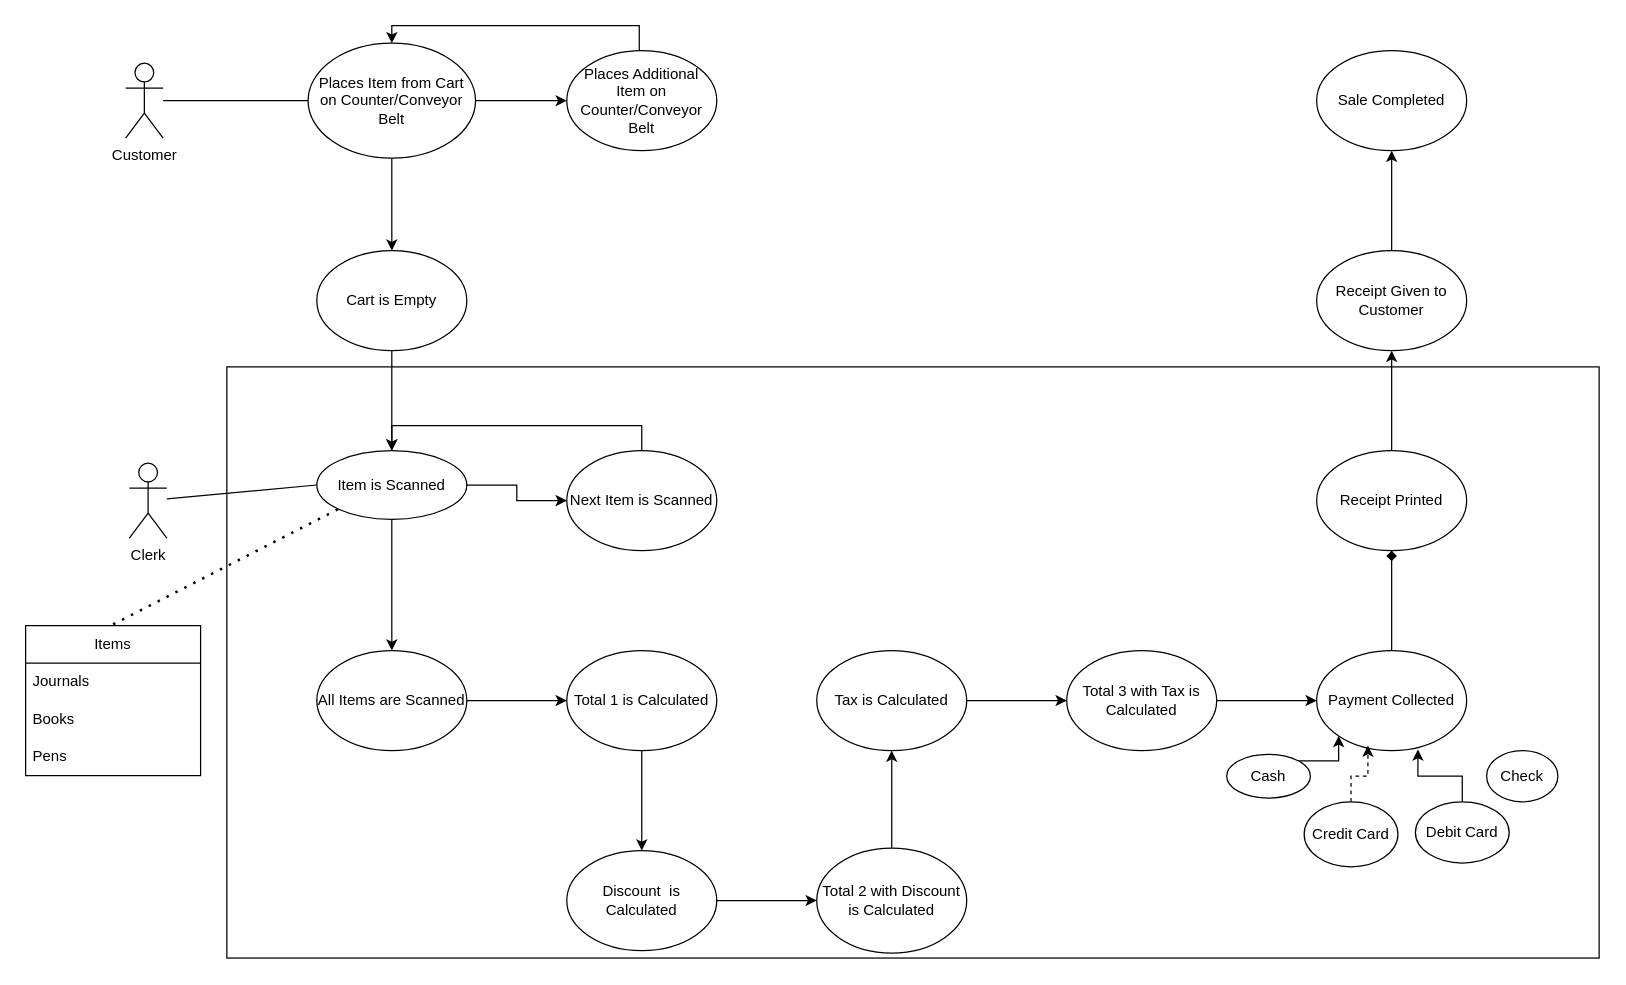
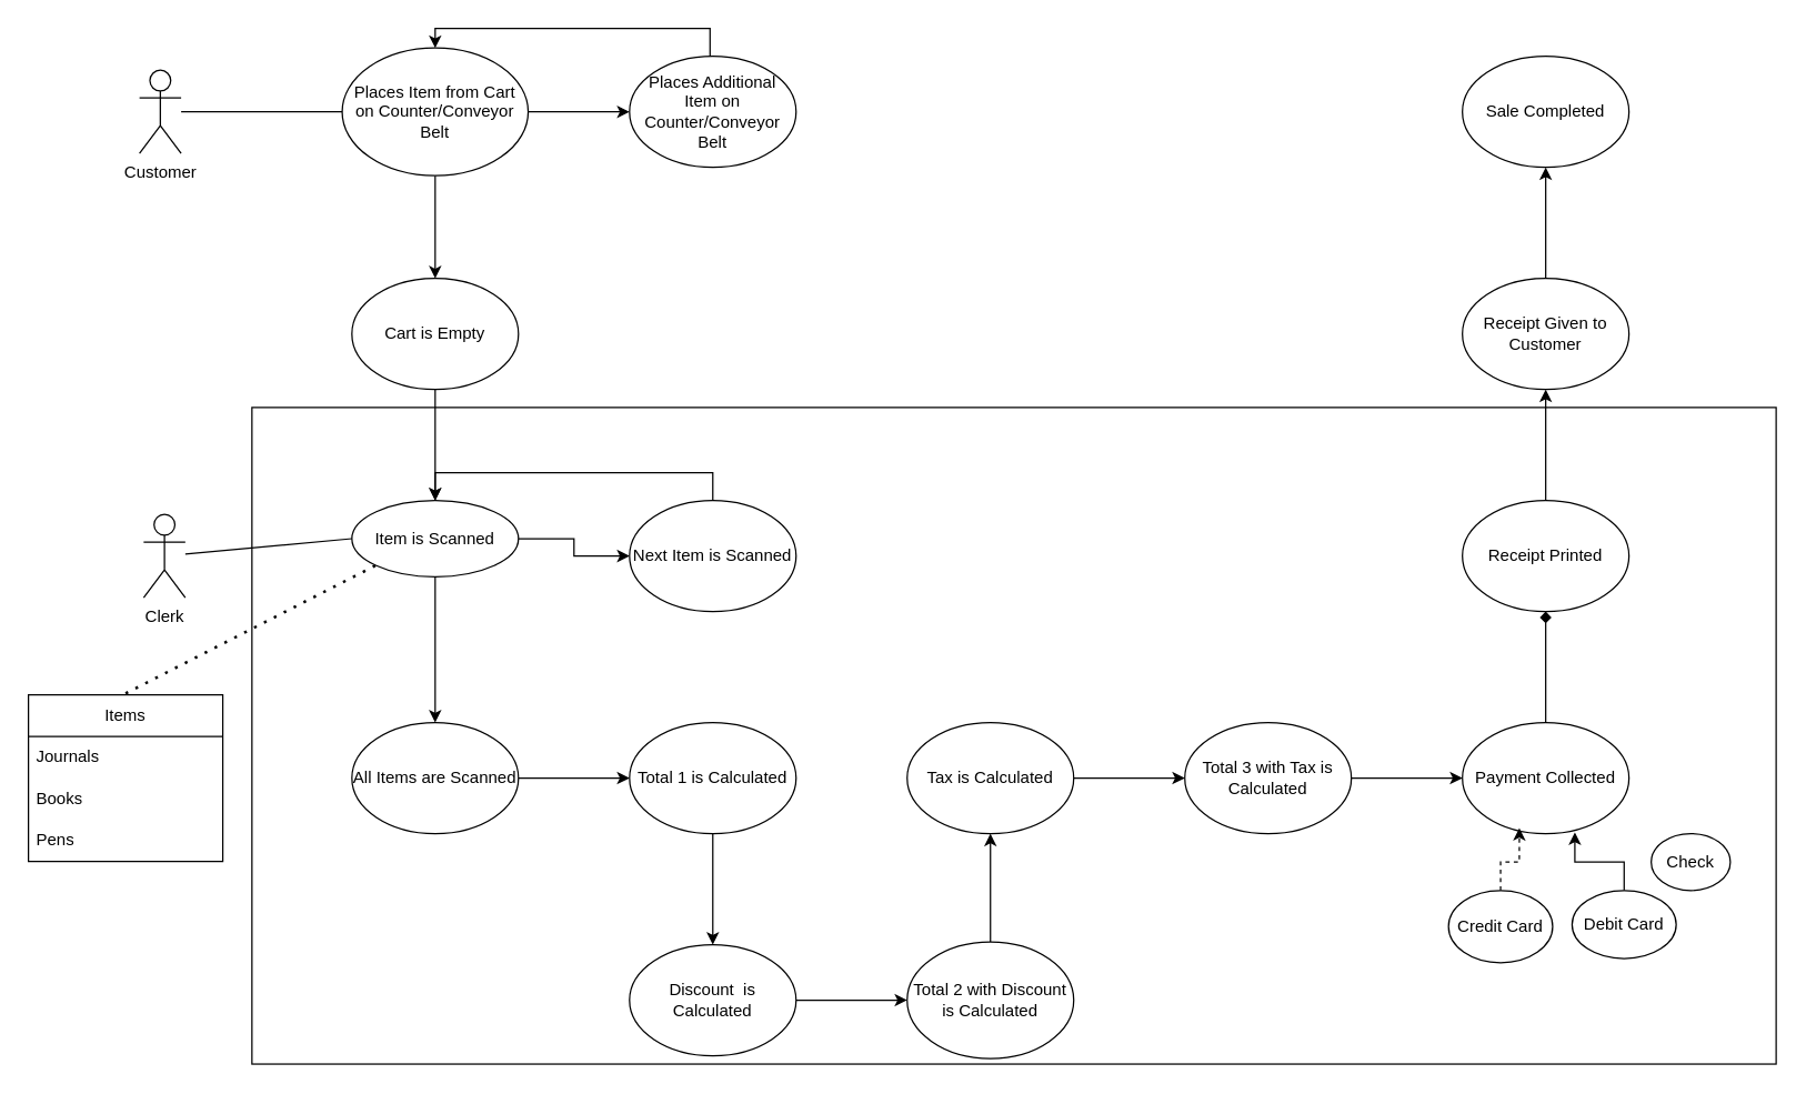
- <mxCell id="26" style="edgeStyle=orthogonalEdgeStyle;rounded=0;orthogonalLoop=1;jettySize=auto;html=1;exitX=1;exitY=0;exitDx=0;exitDy=0;entryX=0;entryY=1;entryDx=0;entryDy=0;" edge="1" parent="1" source="27" target="25"><mxGeometry relative="1" as="geometry" /></mxCell>
- <mxCell id="27" value="Cash" style="ellipse;whiteSpace=wrap;html=1;" vertex="1" parent="1"><mxGeometry x="981" y="603" width="67" height="35" as="geometry" /></mxCell>
